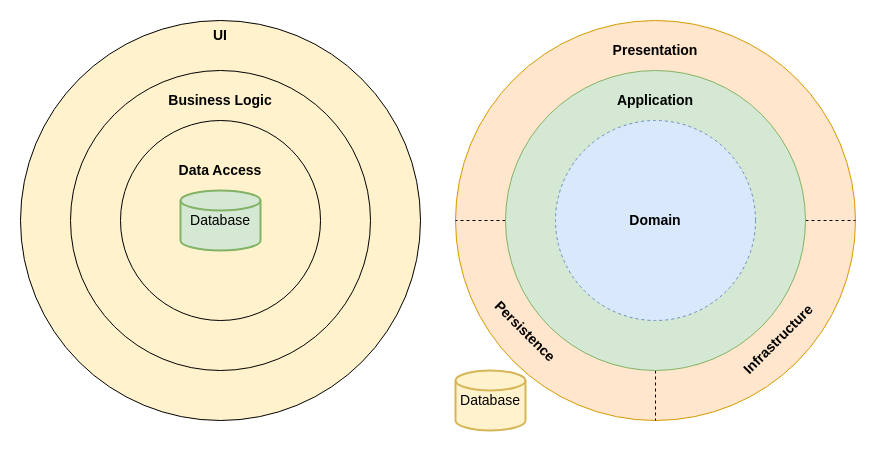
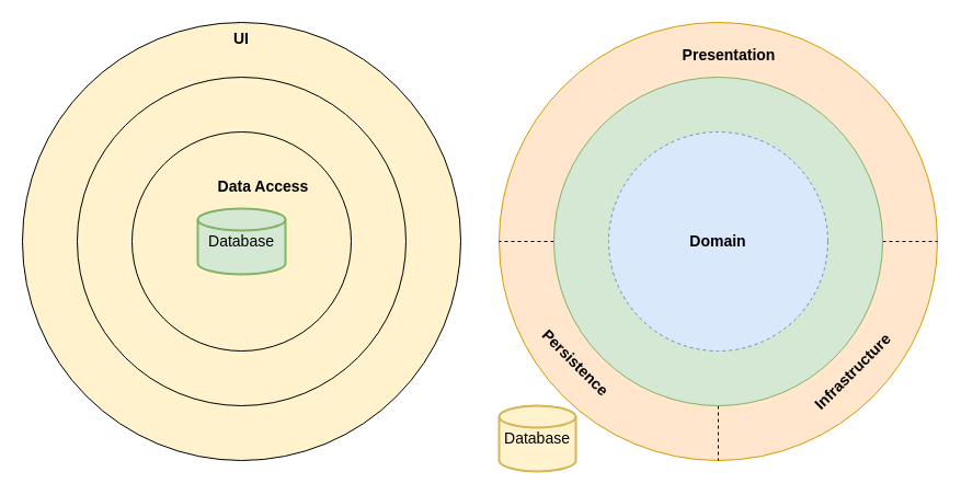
- <mxCell id="16" value="Presentation" style="text;html=1;strokeColor=none;fillColor=none;align=center;verticalAlign=middle;whiteSpace=wrap;rounded=0;fontStyle=1;fontSize=14;" parent="1" vertex="1"><mxGeometry x="595" y="40" width="120" height="20" as="geometry" /></mxCell>
+ <mxCell id="16" value="Presentation" style="text;html=1;strokeColor=none;fillColor=none;align=center;verticalAlign=middle;whiteSpace=wrap;rounded=0;fontStyle=1;fontSize=14;" parent="1" vertex="1"><mxGeometry x="605" y="40" width="120" height="20" as="geometry" /></mxCell>
- <mxCell id="7" value="Business Logic" style="text;html=1;strokeColor=none;fillColor=none;align=center;verticalAlign=middle;whiteSpace=wrap;rounded=0;fontStyle=1;fontSize=14;" parent="1" vertex="1"><mxGeometry x="160" y="90" width="120" height="20" as="geometry" /></mxCell>
- <mxCell id="15" value="Application" style="text;html=1;strokeColor=none;fillColor=none;align=center;verticalAlign=middle;whiteSpace=wrap;rounded=0;fontStyle=1;fontSize=14;" parent="1" vertex="1"><mxGeometry x="595" y="90" width="120" height="20" as="geometry" /></mxCell>
- <mxCell id="6" value="Data Access" style="text;html=1;strokeColor=none;fillColor=none;align=center;verticalAlign=middle;whiteSpace=wrap;rounded=0;fontStyle=1;fontSize=14;" parent="1" vertex="1"><mxGeometry x="170" y="160" width="100" height="20" as="geometry" /></mxCell>
+ <mxCell id="6" value="Data Access" style="text;html=1;strokeColor=none;fillColor=none;align=center;verticalAlign=middle;whiteSpace=wrap;rounded=0;fontStyle=1;fontSize=14;" parent="1" vertex="1"><mxGeometry x="190" y="160" width="100" height="20" as="geometry" /></mxCell>
